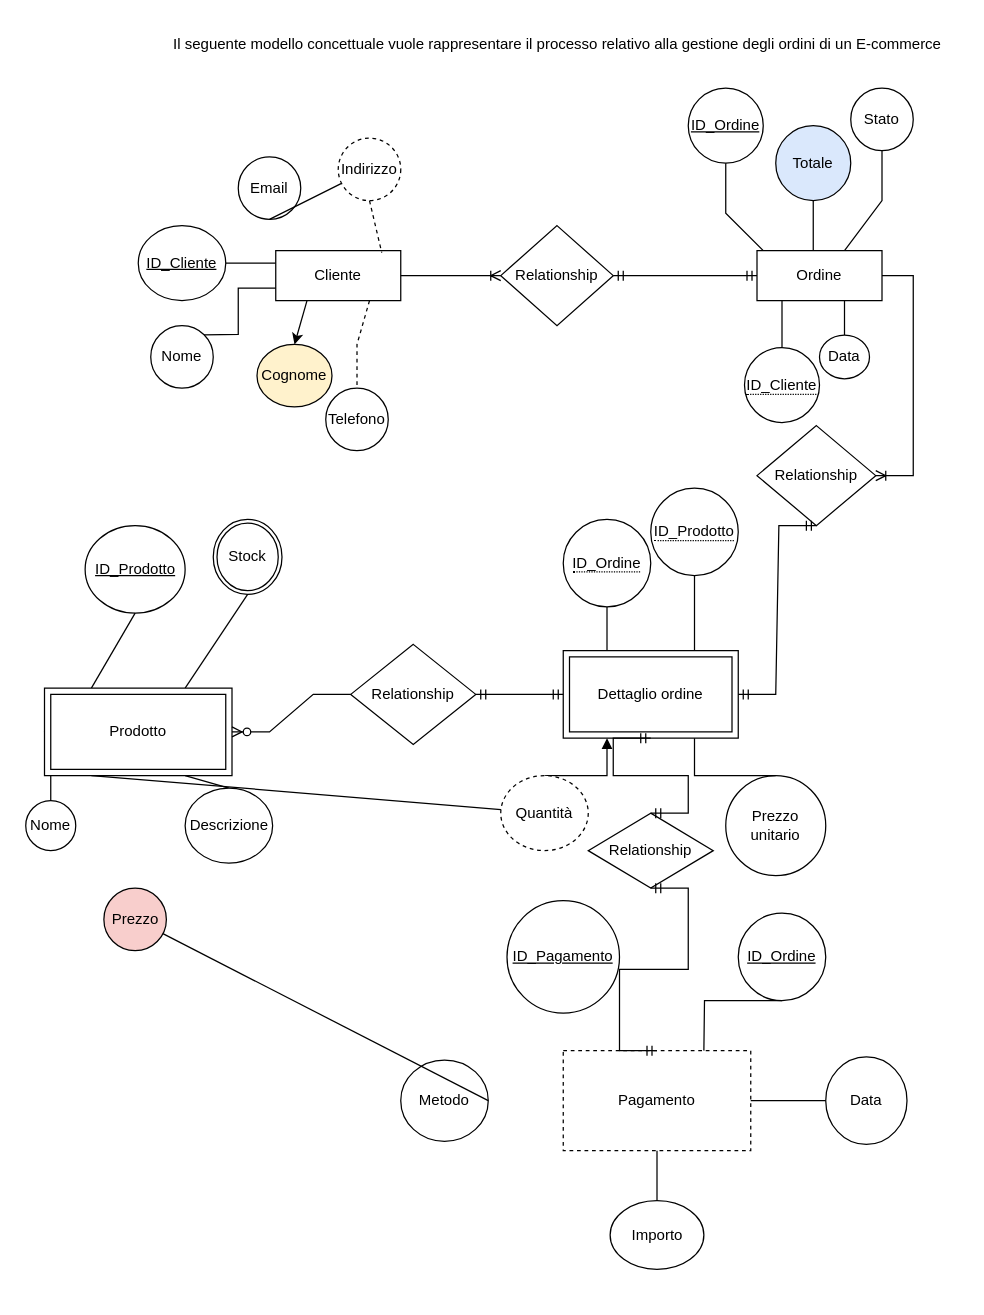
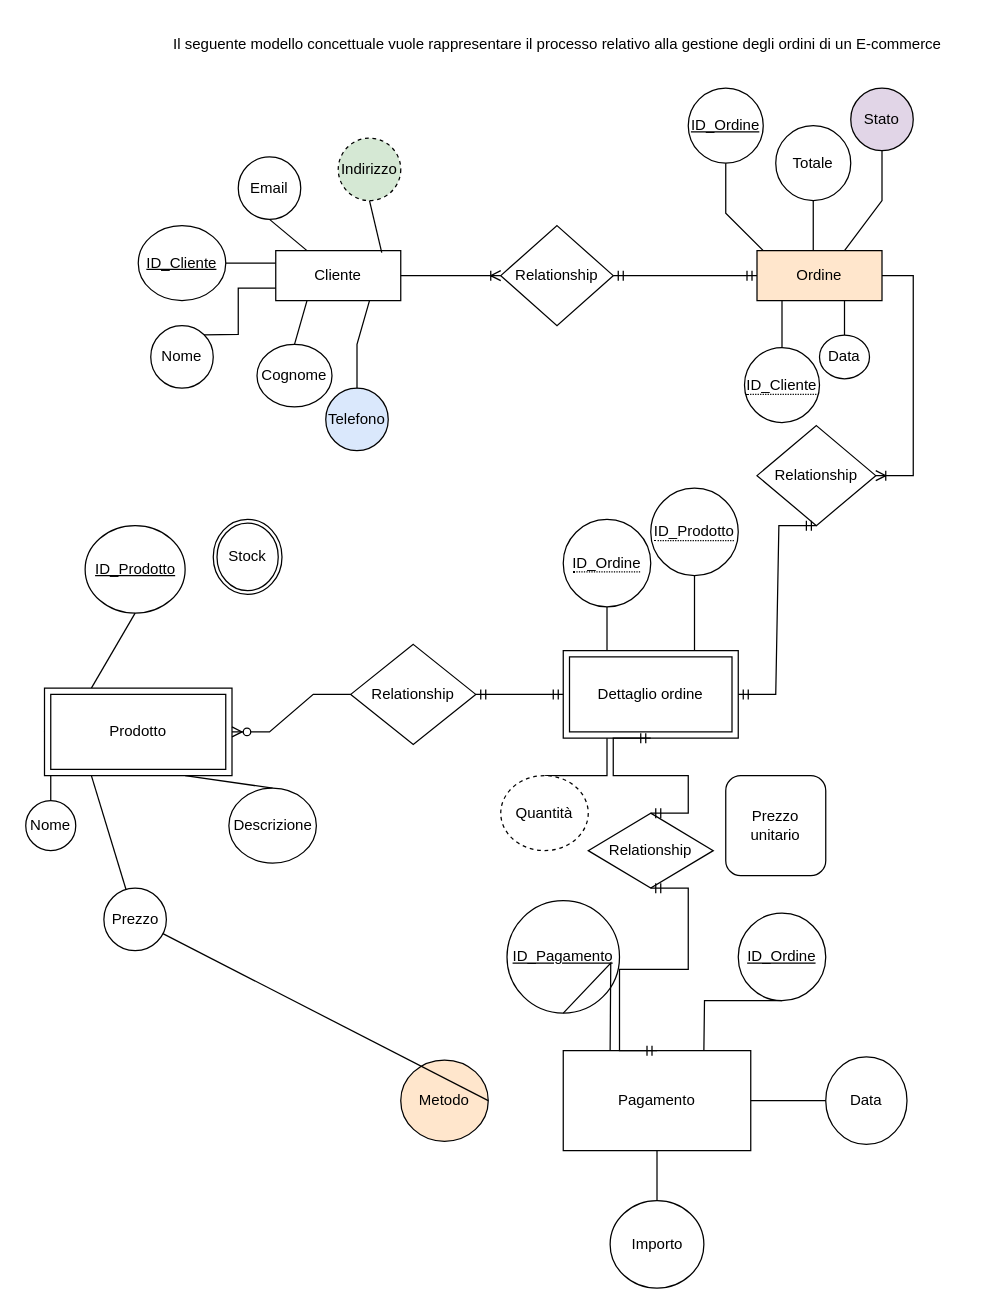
- <mxCell id="15" value="Stato" style="ellipse;whiteSpace=wrap;html=1;align=center;" parent="1" vertex="1"><mxGeometry x="680" y="70" width="50" height="50" as="geometry" /></mxCell>
+ <mxCell id="15" value="Stato" style="ellipse;whiteSpace=wrap;html=1;align=center;fillColor=#e1d5e7;" parent="1" vertex="1"><mxGeometry x="680" y="70" width="50" height="50" as="geometry" /></mxCell>
- <mxCell id="67" value="Totale" style="ellipse;whiteSpace=wrap;html=1;align=center;fillColor=#dae8fc;" vertex="1" parent="1"><mxGeometry x="620" y="100" width="60" height="60" as="geometry" /></mxCell>
+ <mxCell id="67" value="Totale" style="ellipse;whiteSpace=wrap;html=1;align=center;" vertex="1" parent="1"><mxGeometry x="620" y="100" width="60" height="60" as="geometry" /></mxCell>
- <mxCell id="9" value="Indirizzo" style="ellipse;whiteSpace=wrap;html=1;align=center;dashed=1;" parent="1" vertex="1"><mxGeometry x="270" y="110" width="50" height="50" as="geometry" /></mxCell>
+ <mxCell id="9" value="Indirizzo" style="ellipse;whiteSpace=wrap;html=1;align=center;dashed=1;fillColor=#d5e8d4;" parent="1" vertex="1"><mxGeometry x="270" y="110" width="50" height="50" as="geometry" /></mxCell>
- <mxCell id="8" value="" style="endArrow=none;html=1;rounded=0;exitX=0.5;exitY=1;exitDx=0;exitDy=0;" parent="1" source="7" target="9" edge="1"><mxGeometry relative="1" as="geometry"><mxPoint x="360" y="320" as="sourcePoint" /><mxPoint x="520" y="320" as="targetPoint" /></mxGeometry></mxCell>
+ <mxCell id="8" value="" style="endArrow=none;html=1;rounded=0;entryX=0.25;entryY=0;entryDx=0;entryDy=0;exitX=0.5;exitY=1;exitDx=0;exitDy=0;" parent="1" source="7" target="2" edge="1"><mxGeometry relative="1" as="geometry"><mxPoint x="360" y="320" as="sourcePoint" /><mxPoint x="520" y="320" as="targetPoint" /></mxGeometry></mxCell>
- <mxCell id="12" value="" style="endArrow=none;html=1;rounded=0;entryX=0.848;entryY=0.04;entryDx=0;entryDy=0;entryPerimeter=0;exitX=0.5;exitY=1;exitDx=0;exitDy=0;dashed=1;" parent="1" source="9" target="2" edge="1"><mxGeometry relative="1" as="geometry"><mxPoint x="295" y="170" as="sourcePoint" /><mxPoint x="520" y="320" as="targetPoint" /></mxGeometry></mxCell>
+ <mxCell id="12" value="" style="endArrow=none;html=1;rounded=0;entryX=0.848;entryY=0.04;entryDx=0;entryDy=0;entryPerimeter=0;exitX=0.5;exitY=1;exitDx=0;exitDy=0;" parent="1" source="9" target="2" edge="1"><mxGeometry relative="1" as="geometry"><mxPoint x="295" y="170" as="sourcePoint" /><mxPoint x="520" y="320" as="targetPoint" /></mxGeometry></mxCell>
- <mxCell id="51" value="Ordine" style="whiteSpace=wrap;html=1;align=center;" parent="1" vertex="1"><mxGeometry x="605" y="200" width="100" height="40" as="geometry" /></mxCell>
+ <mxCell id="51" value="Ordine" style="whiteSpace=wrap;html=1;align=center;fillColor=#ffe6cc;" parent="1" vertex="1"><mxGeometry x="605" y="200" width="100" height="40" as="geometry" /></mxCell>
- <mxCell id="22" value="" style="endArrow=classic;html=1;rounded=0;exitX=0.25;exitY=1;exitDx=0;exitDy=0;entryX=0.5;entryY=0;entryDx=0;entryDy=0;" parent="1" source="2" target="6" edge="1"><mxGeometry relative="1" as="geometry"><mxPoint x="360" y="220" as="sourcePoint" /><mxPoint x="520" y="220" as="targetPoint" /></mxGeometry></mxCell>
+ <mxCell id="22" value="" style="endArrow=none;html=1;rounded=0;exitX=0.25;exitY=1;exitDx=0;exitDy=0;entryX=0.5;entryY=0;entryDx=0;entryDy=0;" parent="1" source="2" target="6" edge="1"><mxGeometry relative="1" as="geometry"><mxPoint x="360" y="220" as="sourcePoint" /><mxPoint x="520" y="220" as="targetPoint" /></mxGeometry></mxCell>
- <mxCell id="21" value="" style="endArrow=none;html=1;rounded=0;exitX=0.75;exitY=1;exitDx=0;exitDy=0;entryX=0.5;entryY=0;entryDx=0;entryDy=0;dashed=1;" parent="1" source="2" target="11" edge="1"><mxGeometry relative="1" as="geometry"><mxPoint x="360" y="220" as="sourcePoint" /><mxPoint x="520" y="220" as="targetPoint" /><Array as="points"><mxPoint x="285" y="275" /></Array></mxGeometry></mxCell>
+ <mxCell id="21" value="" style="endArrow=none;html=1;rounded=0;exitX=0.75;exitY=1;exitDx=0;exitDy=0;entryX=0.5;entryY=0;entryDx=0;entryDy=0;" parent="1" source="2" target="11" edge="1"><mxGeometry relative="1" as="geometry"><mxPoint x="360" y="220" as="sourcePoint" /><mxPoint x="520" y="220" as="targetPoint" /><Array as="points"><mxPoint x="285" y="275" /></Array></mxGeometry></mxCell>
- <mxCell id="6" value="Cognome" style="ellipse;whiteSpace=wrap;html=1;align=center;fillColor=#fff2cc;" parent="1" vertex="1"><mxGeometry x="205" y="275" width="60" height="50" as="geometry" /></mxCell>
+ <mxCell id="6" value="Cognome" style="ellipse;whiteSpace=wrap;html=1;align=center;" parent="1" vertex="1"><mxGeometry x="205" y="275" width="60" height="50" as="geometry" /></mxCell>
- <mxCell id="11" value="Telefono" style="ellipse;whiteSpace=wrap;html=1;align=center;" parent="1" vertex="1"><mxGeometry x="260" y="310" width="50" height="50" as="geometry" /></mxCell>
+ <mxCell id="11" value="Telefono" style="ellipse;whiteSpace=wrap;html=1;align=center;fillColor=#dae8fc;" parent="1" vertex="1"><mxGeometry x="260" y="310" width="50" height="50" as="geometry" /></mxCell>
- <mxCell id="43" value="" style="endArrow=none;html=1;rounded=0;exitX=0.5;exitY=1;exitDx=0;exitDy=0;entryX=0.75;entryY=0;entryDx=0;entryDy=0;" parent="1" source="66" target="48" edge="1"><mxGeometry relative="1" as="geometry"><mxPoint x="182.5" y="467.5" as="sourcePoint" /><mxPoint x="182.5" y="520" as="targetPoint" /></mxGeometry></mxCell>
- <mxCell id="34" value="" style="endArrow=block;html=1;rounded=0;entryX=0.25;entryY=1;entryDx=0;entryDy=0;exitX=0.5;exitY=0;exitDx=0;exitDy=0;" parent="1" source="35" target="30" edge="1"><mxGeometry relative="1" as="geometry"><mxPoint x="485" y="630" as="sourcePoint" /><mxPoint x="520" y="520" as="targetPoint" /><Array as="points"><mxPoint x="485" y="620" /></Array></mxGeometry></mxCell>
+ <mxCell id="34" value="" style="endArrow=none;html=1;rounded=0;entryX=0.25;entryY=1;entryDx=0;entryDy=0;exitX=0.5;exitY=0;exitDx=0;exitDy=0;" parent="1" source="35" target="30" edge="1"><mxGeometry relative="1" as="geometry"><mxPoint x="485" y="630" as="sourcePoint" /><mxPoint x="520" y="520" as="targetPoint" /><Array as="points"><mxPoint x="485" y="620" /></Array></mxGeometry></mxCell>
- <mxCell id="37" value="" style="endArrow=none;html=1;rounded=0;entryX=0.75;entryY=1;entryDx=0;entryDy=0;exitX=0.5;exitY=0;exitDx=0;exitDy=0;" parent="1" source="36" target="30" edge="1"><mxGeometry relative="1" as="geometry"><mxPoint x="360" y="520" as="sourcePoint" /><mxPoint x="520" y="520" as="targetPoint" /><Array as="points"><mxPoint x="555" y="620" /></Array></mxGeometry></mxCell>
- <mxCell id="44" value="" style="endArrow=none;html=1;rounded=0;exitX=0.25;exitY=1;exitDx=0;exitDy=0;" parent="1" source="48" target="35" edge="1"><mxGeometry relative="1" as="geometry"><mxPoint x="107.5" y="590" as="sourcePoint" /><mxPoint x="108" y="720" as="targetPoint" /></mxGeometry></mxCell>
+ <mxCell id="44" value="" style="endArrow=none;html=1;rounded=0;exitX=0.25;exitY=1;exitDx=0;exitDy=0;" parent="1" source="48" target="45" edge="1"><mxGeometry relative="1" as="geometry"><mxPoint x="107.5" y="590" as="sourcePoint" /><mxPoint x="108" y="720" as="targetPoint" /></mxGeometry></mxCell>
- <mxCell id="42" value="Descrizione" style="ellipse;whiteSpace=wrap;html=1;align=center;" parent="1" vertex="1"><mxGeometry x="147.5" y="630" width="70" height="60" as="geometry" /></mxCell>
+ <mxCell id="42" value="Descrizione" style="ellipse;whiteSpace=wrap;html=1;align=center;" parent="1" vertex="1"><mxGeometry x="182.5" y="630" width="70" height="60" as="geometry" /></mxCell>
- <mxCell id="36" value="Prezzo unitario" style="ellipse;whiteSpace=wrap;html=1;align=center;" parent="1" vertex="1"><mxGeometry x="580" y="620" width="80" height="80" as="geometry" /></mxCell>
+ <mxCell id="36" value="Prezzo unitario" style="whiteSpace=wrap;html=1;align=center;rounded=1;" parent="1" vertex="1"><mxGeometry x="580" y="620" width="80" height="80" as="geometry" /></mxCell>
- <mxCell id="45" value="Prezzo" style="ellipse;whiteSpace=wrap;html=1;align=center;fillColor=#f8cecc;" parent="1" vertex="1"><mxGeometry x="82.5" y="710" width="50" height="50" as="geometry" /></mxCell>
+ <mxCell id="45" value="Prezzo" style="ellipse;whiteSpace=wrap;html=1;align=center;" parent="1" vertex="1"><mxGeometry x="82.5" y="710" width="50" height="50" as="geometry" /></mxCell>
+ <mxCell id="57" value="" style="endArrow=none;html=1;rounded=0;exitX=0.5;exitY=1;exitDx=0;exitDy=0;entryX=0.25;entryY=0;entryDx=0;entryDy=0;" edge="1" parent="1" source="53" target="52"><mxGeometry relative="1" as="geometry"><mxPoint x="360" y="700" as="sourcePoint" /><mxPoint x="520" y="700" as="targetPoint" /><Array as="points"><mxPoint x="488" y="770" /></Array></mxGeometry></mxCell>
- <mxCell id="60" value="Metodo" style="ellipse;whiteSpace=wrap;html=1;align=center;" vertex="1" parent="1"><mxGeometry x="320" y="847.5" width="70" height="65" as="geometry" /></mxCell>
+ <mxCell id="60" value="Metodo" style="ellipse;whiteSpace=wrap;html=1;align=center;fillColor=#ffe6cc;" vertex="1" parent="1"><mxGeometry x="320" y="847.5" width="70" height="65" as="geometry" /></mxCell>
- <mxCell id="52" value="Pagamento" style="whiteSpace=wrap;html=1;align=center;dashed=1;" vertex="1" parent="1"><mxGeometry x="450" y="840" width="150" height="80" as="geometry" /></mxCell>
+ <mxCell id="52" value="Pagamento" style="whiteSpace=wrap;html=1;align=center;" vertex="1" parent="1"><mxGeometry x="450" y="840" width="150" height="80" as="geometry" /></mxCell>
- <mxCell id="63" value="Importo" style="ellipse;whiteSpace=wrap;html=1;align=center;" vertex="1" parent="1"><mxGeometry x="487.5" y="960" width="75" height="55" as="geometry" /></mxCell>
+ <mxCell id="63" value="Importo" style="ellipse;whiteSpace=wrap;html=1;align=center;" vertex="1" parent="1"><mxGeometry x="487.5" y="960" width="75" height="70" as="geometry" /></mxCell>
